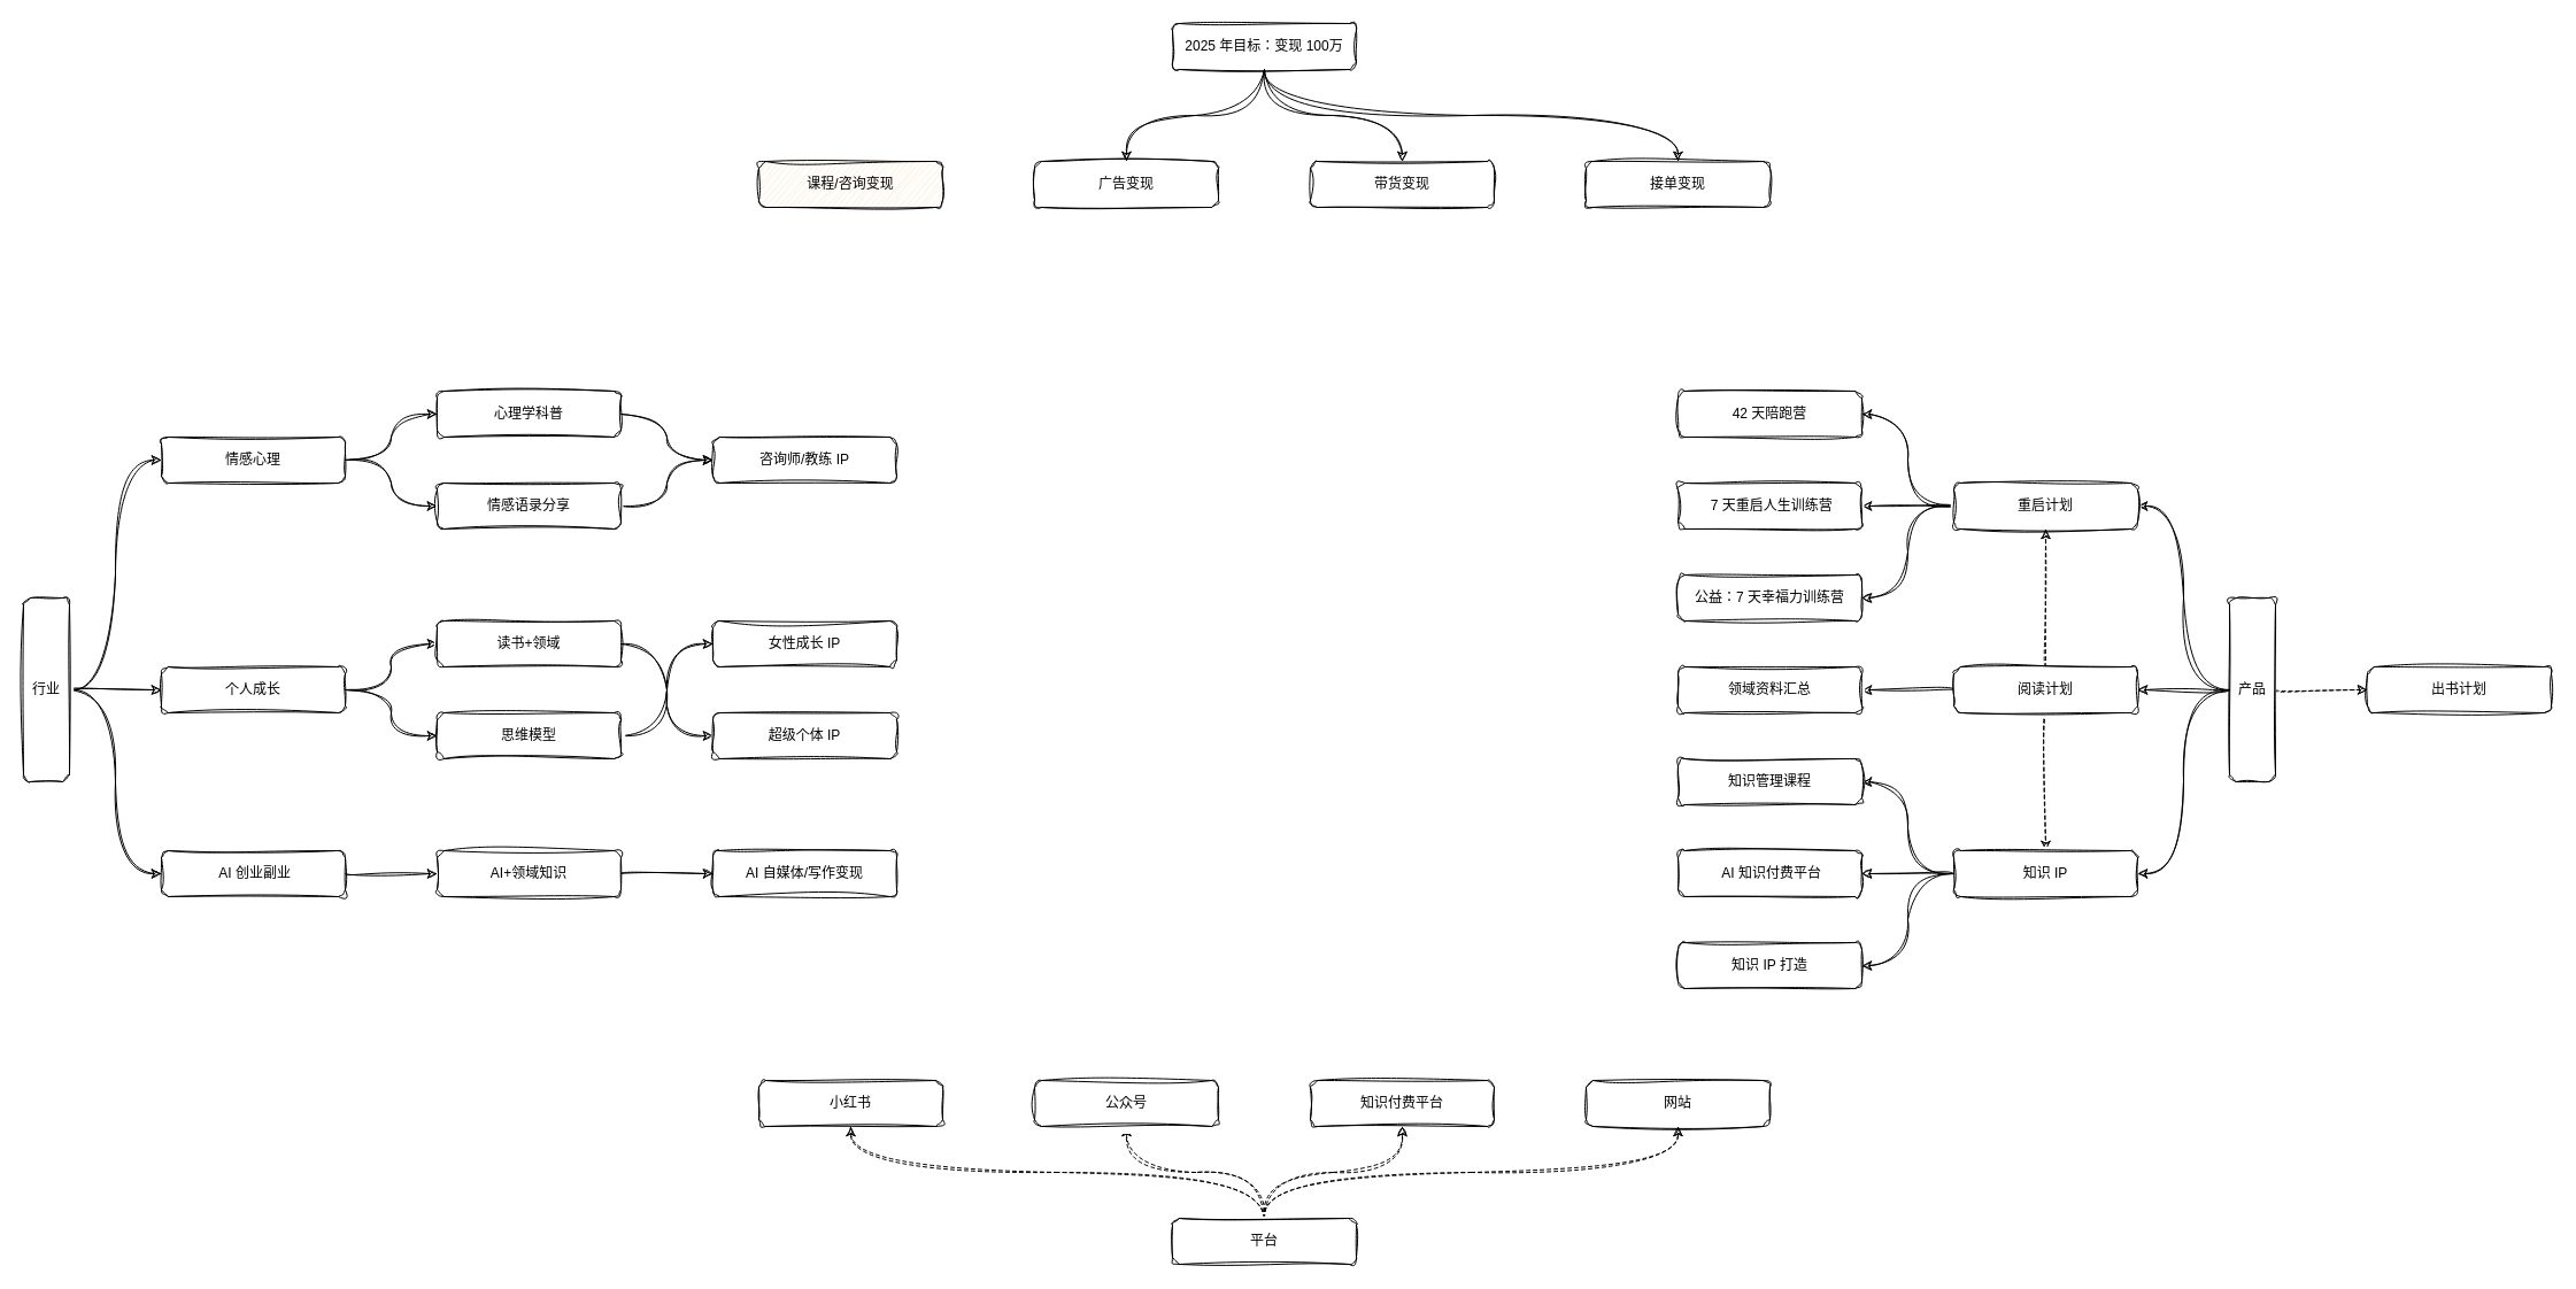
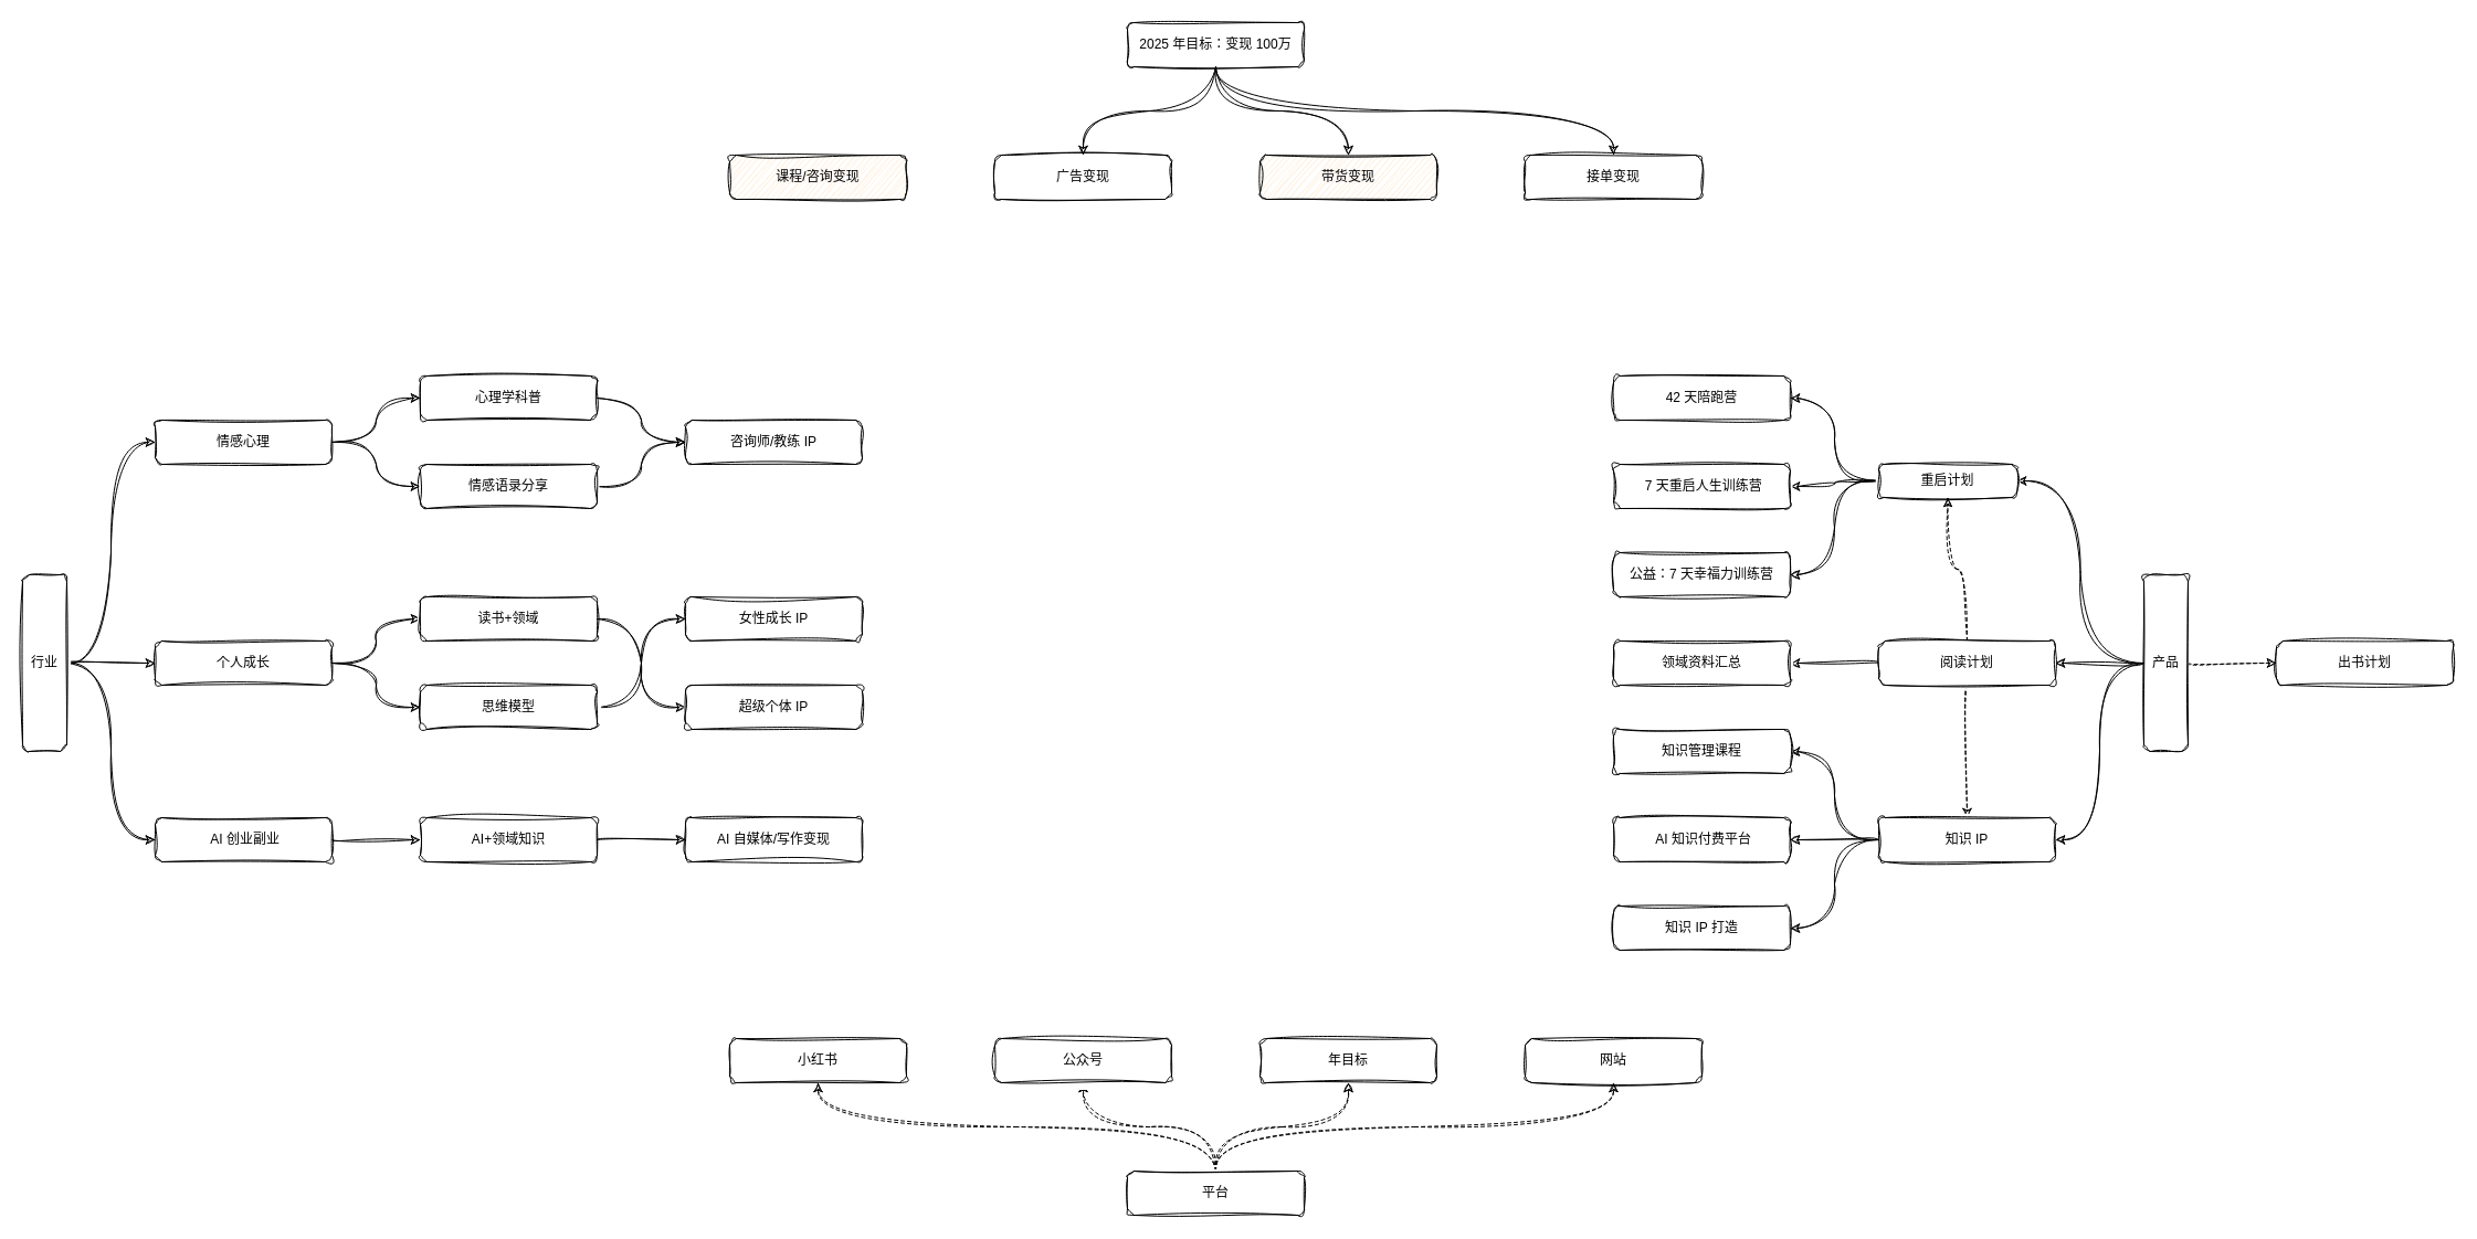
- <mxCell id="8" value="带货变现" style="rounded=1;whiteSpace=wrap;html=1;sketch=1;curveFitting=1;jiggle=2;" vertex="1" parent="1"><mxGeometry x="1140" y="140" width="160" height="40" as="geometry" /></mxCell>
+ <mxCell id="8" value="带货变现" style="rounded=1;whiteSpace=wrap;html=1;sketch=1;curveFitting=1;jiggle=2;fillColor=#ffe6cc;" vertex="1" parent="1"><mxGeometry x="1140" y="140" width="160" height="40" as="geometry" /></mxCell>
- <mxCell id="44" value="重启计划" style="rounded=1;whiteSpace=wrap;html=1;sketch=1;curveFitting=1;jiggle=2;" vertex="1" parent="1"><mxGeometry x="1700" y="420" width="160" height="40" as="geometry" /></mxCell>
+ <mxCell id="44" value="重启计划" style="rounded=1;whiteSpace=wrap;html=1;sketch=1;curveFitting=1;jiggle=2;" vertex="1" parent="1"><mxGeometry x="1700" y="420" width="125" height="30" as="geometry" /></mxCell>
- <mxCell id="67" value="知识付费平台" style="rounded=1;whiteSpace=wrap;html=1;sketch=1;curveFitting=1;jiggle=2;" vertex="1" parent="1"><mxGeometry x="1140" y="940" width="160" height="40" as="geometry" /></mxCell>
+ <mxCell id="67" value="年目标" style="rounded=1;whiteSpace=wrap;html=1;sketch=1;curveFitting=1;jiggle=2;" vertex="1" parent="1"><mxGeometry x="1140" y="940" width="160" height="40" as="geometry" /></mxCell>
